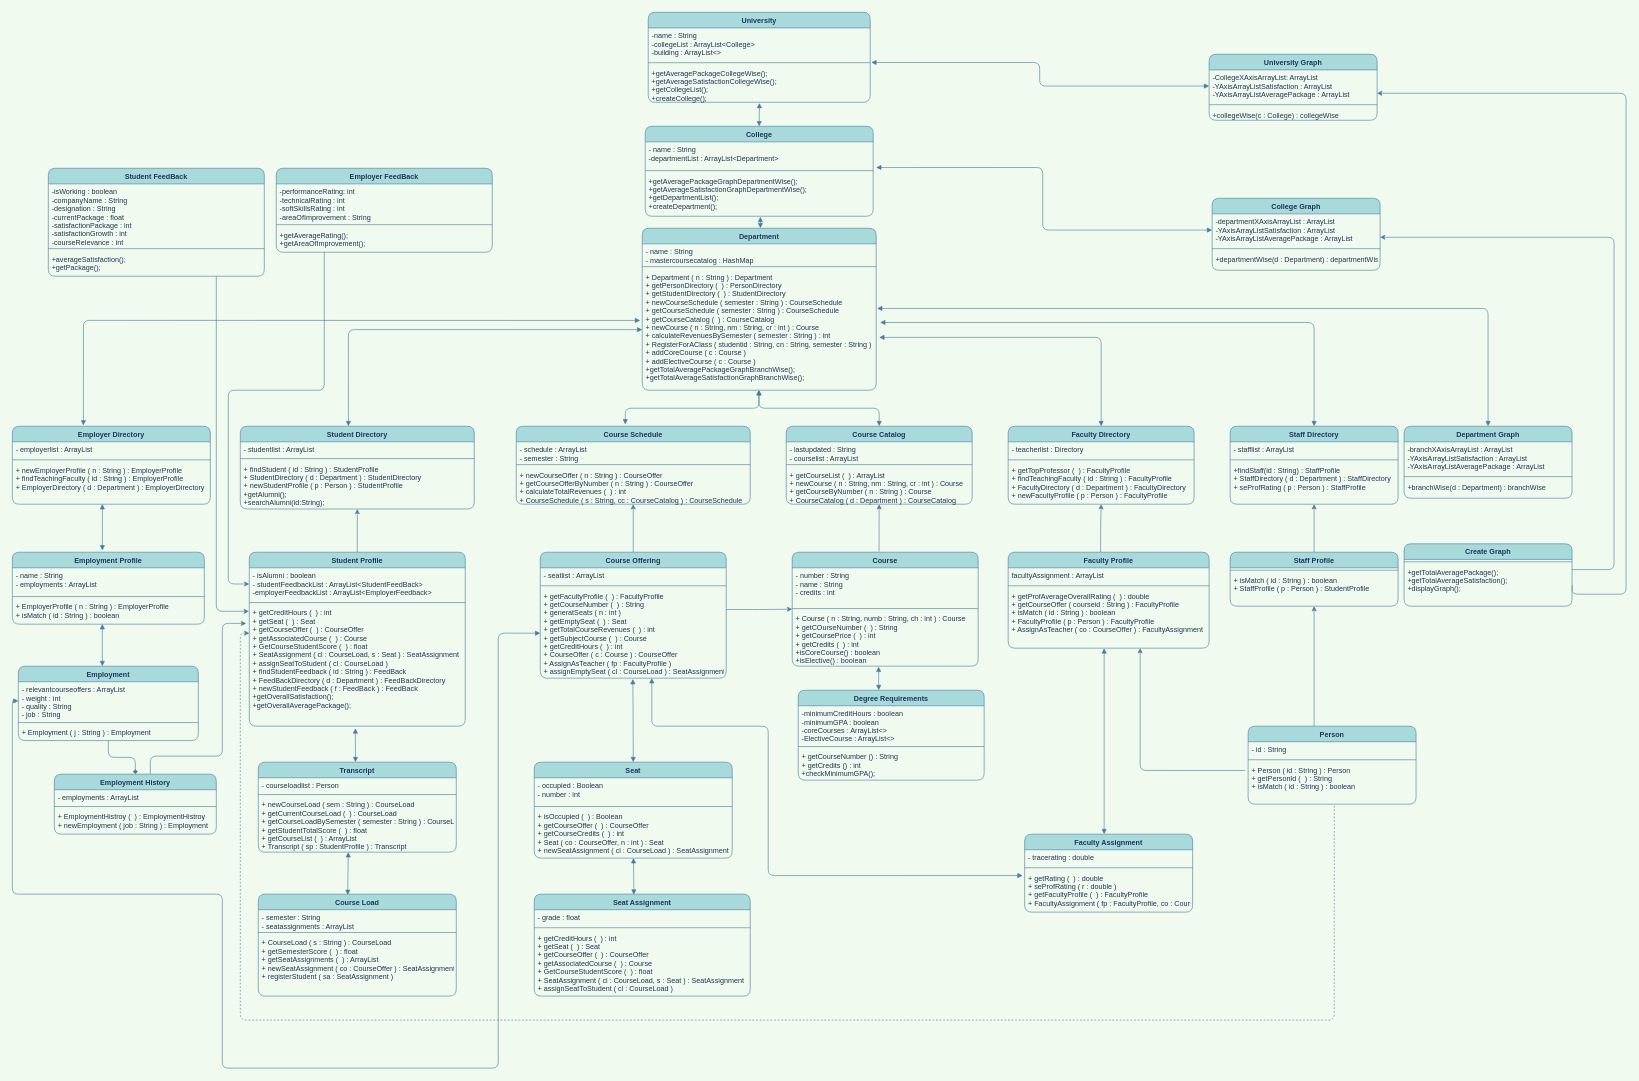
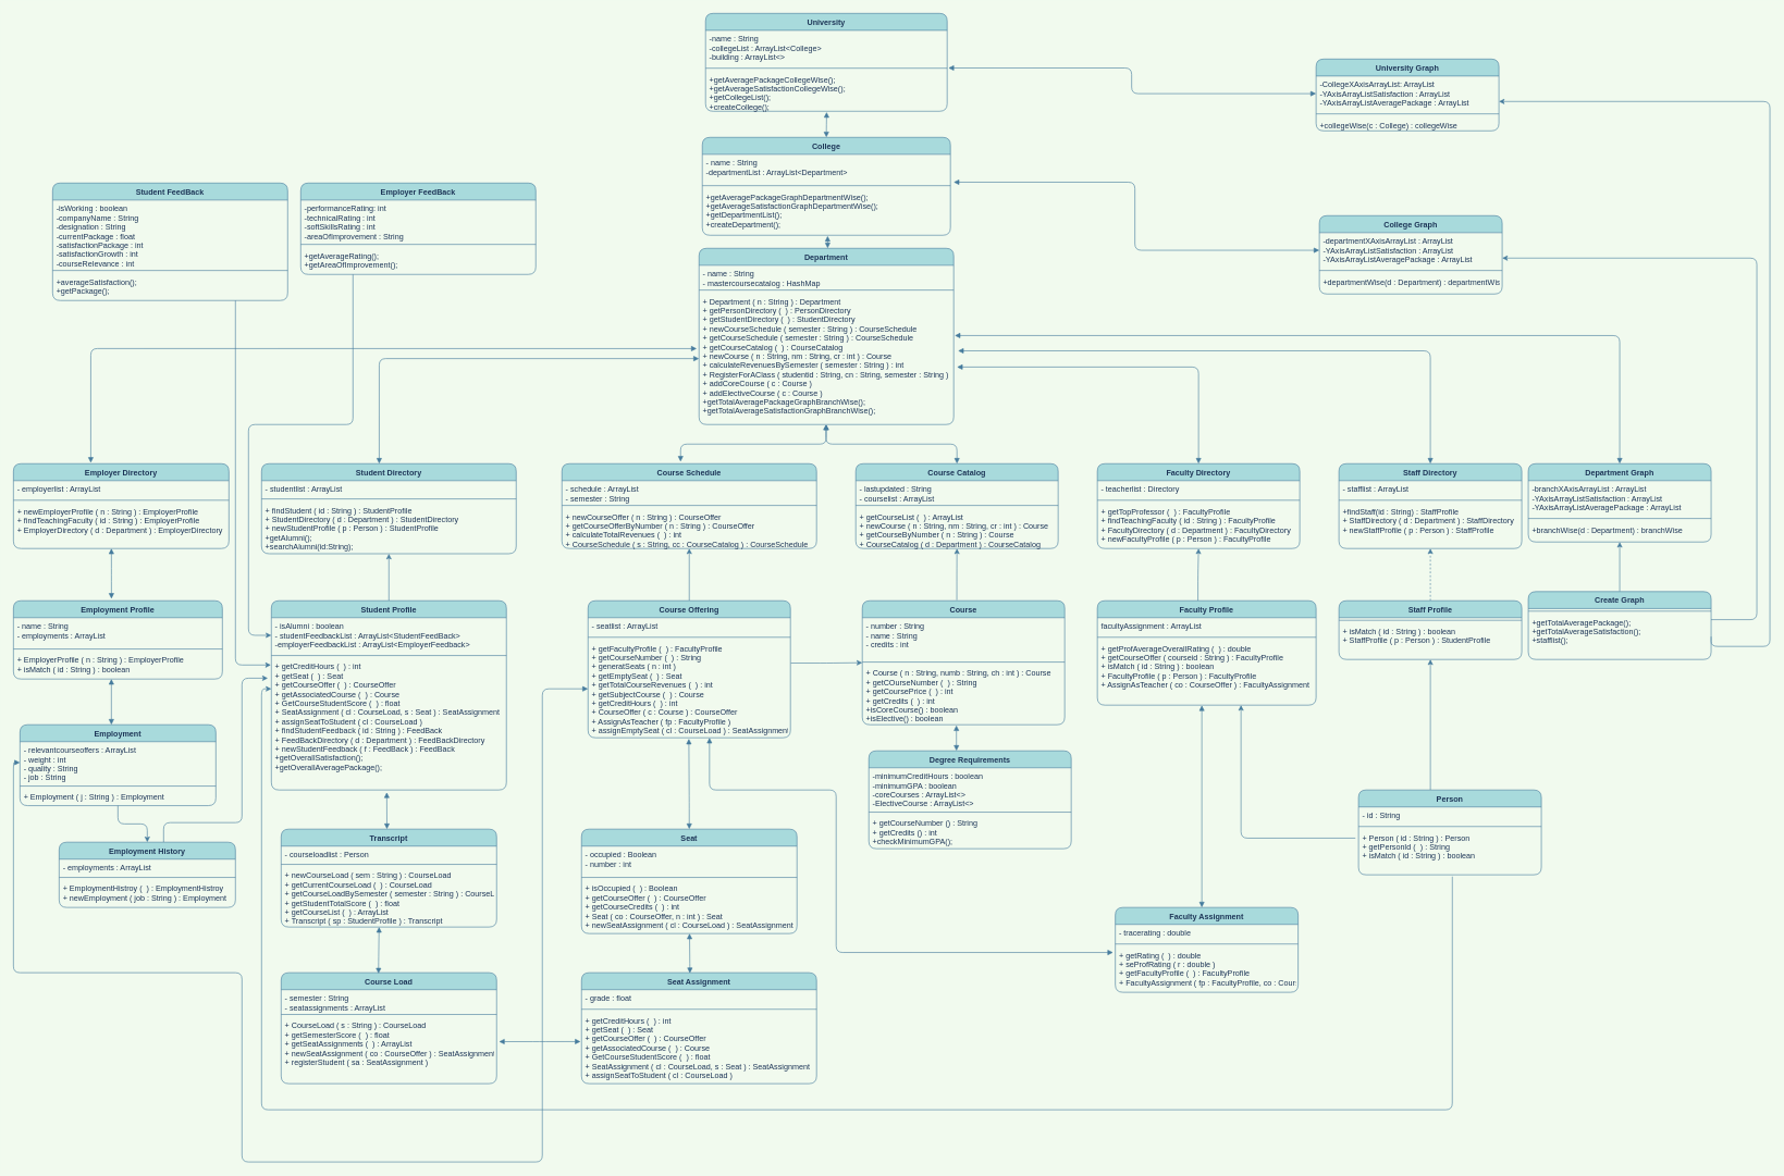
- <mxCell id="18" value="+findStaff(id : String) : StaffProfile&#10;+ StaffDirectory ( d : Department ) : StaffDirectory&#10;+ seProfRating ( p : Person ) : StaffProfile" style="text;strokeColor=none;fillColor=none;align=left;verticalAlign=top;spacingLeft=4;spacingRight=4;overflow=hidden;rotatable=0;points=[[0,0.5],[1,0.5]];portConstraint=eastwest;fontColor=#1D3557;rounded=1;" parent="15" vertex="1"><mxGeometry y="60" width="280" height="70" as="geometry" /></mxCell>
+ <mxCell id="18" value="+findStaff(id : String) : StaffProfile&#10;+ StaffDirectory ( d : Department ) : StaffDirectory&#10;+ newStaffProfile ( p : Person ) : StaffProfile" style="text;strokeColor=none;fillColor=none;align=left;verticalAlign=top;spacingLeft=4;spacingRight=4;overflow=hidden;rotatable=0;points=[[0,0.5],[1,0.5]];portConstraint=eastwest;fontColor=#1D3557;rounded=1;" parent="15" vertex="1"><mxGeometry y="60" width="280" height="70" as="geometry" /></mxCell>
+ <mxCell id="112" style="edgeStyle=orthogonalEdgeStyle;rounded=1;sketch=0;orthogonalLoop=1;jettySize=auto;html=1;fontColor=#1D3557;strokeColor=#457B9D;fillColor=#A8DADC;exitX=0.5;exitY=0;exitDx=0;exitDy=0;" parent="1" source="123" target="113" edge="1"><mxGeometry relative="1" as="geometry" /></mxCell>
- <mxCell id="14" style="edgeStyle=orthogonalEdgeStyle;rounded=1;sketch=0;orthogonalLoop=1;jettySize=auto;html=1;fontColor=#1D3557;strokeColor=#457B9D;fillColor=#A8DADC;" parent="1" source="64" target="15" edge="1"><mxGeometry relative="1" as="geometry" /></mxCell>
+ <mxCell id="14" style="edgeStyle=orthogonalEdgeStyle;rounded=1;sketch=0;orthogonalLoop=1;jettySize=auto;html=1;fontColor=#1D3557;strokeColor=#457B9D;fillColor=#A8DADC;dashed=1;" parent="1" source="64" target="15" edge="1"><mxGeometry relative="1" as="geometry" /></mxCell>
- <mxCell id="125" value="+getTotalAveragePackage();&#10;+getTotalAverageSatisfaction();&#10;+displayGraph();" style="text;strokeColor=none;fillColor=none;align=left;verticalAlign=top;spacingLeft=4;spacingRight=4;overflow=hidden;rotatable=0;points=[[0,0.5],[1,0.5]];portConstraint=eastwest;fontColor=#1D3557;rounded=1;" parent="123" vertex="1"><mxGeometry y="34" width="280" height="70" as="geometry" /></mxCell>
+ <mxCell id="125" value="+getTotalAveragePackage();&#10;+getTotalAverageSatisfaction();&#10;+stafflist();" style="text;strokeColor=none;fillColor=none;align=left;verticalAlign=top;spacingLeft=4;spacingRight=4;overflow=hidden;rotatable=0;points=[[0,0.5],[1,0.5]];portConstraint=eastwest;fontColor=#1D3557;rounded=1;" parent="123" vertex="1"><mxGeometry y="34" width="280" height="70" as="geometry" /></mxCell>
- <mxCell id="96" style="edgeStyle=orthogonalEdgeStyle;rounded=1;sketch=0;orthogonalLoop=1;jettySize=auto;html=1;fontColor=#1D3557;strokeColor=#457B9D;fillColor=#A8DADC;endArrow=diamond;" parent="1" source="97" target="102" edge="1"><mxGeometry relative="1" as="geometry" /></mxCell>
+ <mxCell id="96" style="edgeStyle=orthogonalEdgeStyle;rounded=1;sketch=0;orthogonalLoop=1;jettySize=auto;html=1;fontColor=#1D3557;strokeColor=#457B9D;fillColor=#A8DADC;" parent="1" source="97" target="102" edge="1"><mxGeometry relative="1" as="geometry" /></mxCell>
+ <mxCell id="156" value="" style="endArrow=block;startArrow=block;endFill=1;startFill=1;html=1;rounded=1;sketch=0;fontColor=#1D3557;strokeColor=#457B9D;fillColor=#A8DADC;edgeStyle=orthogonalEdgeStyle;exitX=1.011;exitY=0.369;exitDx=0;exitDy=0;exitPerimeter=0;entryX=-0.004;entryY=0.414;entryDx=0;entryDy=0;entryPerimeter=0;" parent="1" source="74" target="58" edge="1"><mxGeometry width="160" relative="1" as="geometry"><mxPoint x="910" y="1330" as="sourcePoint" /><mxPoint x="1070" y="1330" as="targetPoint" /></mxGeometry></mxCell>
- <mxCell id="107" style="edgeStyle=orthogonalEdgeStyle;rounded=1;sketch=0;orthogonalLoop=1;jettySize=auto;html=1;fontColor=#1D3557;strokeColor=#457B9D;fillColor=#A8DADC;exitX=0.513;exitY=1.038;exitDx=0;exitDy=0;exitPerimeter=0;dashed=1;" parent="1" source="91" target="43" edge="1"><mxGeometry relative="1" as="geometry"><Array as="points"><mxPoint x="2224" y="1700" /><mxPoint x="400" y="1700" /><mxPoint x="400" y="1055" /></Array></mxGeometry></mxCell>
+ <mxCell id="107" style="edgeStyle=orthogonalEdgeStyle;rounded=1;sketch=0;orthogonalLoop=1;jettySize=auto;html=1;fontColor=#1D3557;strokeColor=#457B9D;fillColor=#A8DADC;exitX=0.513;exitY=1.038;exitDx=0;exitDy=0;exitPerimeter=0;" parent="1" source="91" target="43" edge="1"><mxGeometry relative="1" as="geometry"><Array as="points"><mxPoint x="2224" y="1700" /><mxPoint x="400" y="1700" /><mxPoint x="400" y="1055" /></Array></mxGeometry></mxCell>
